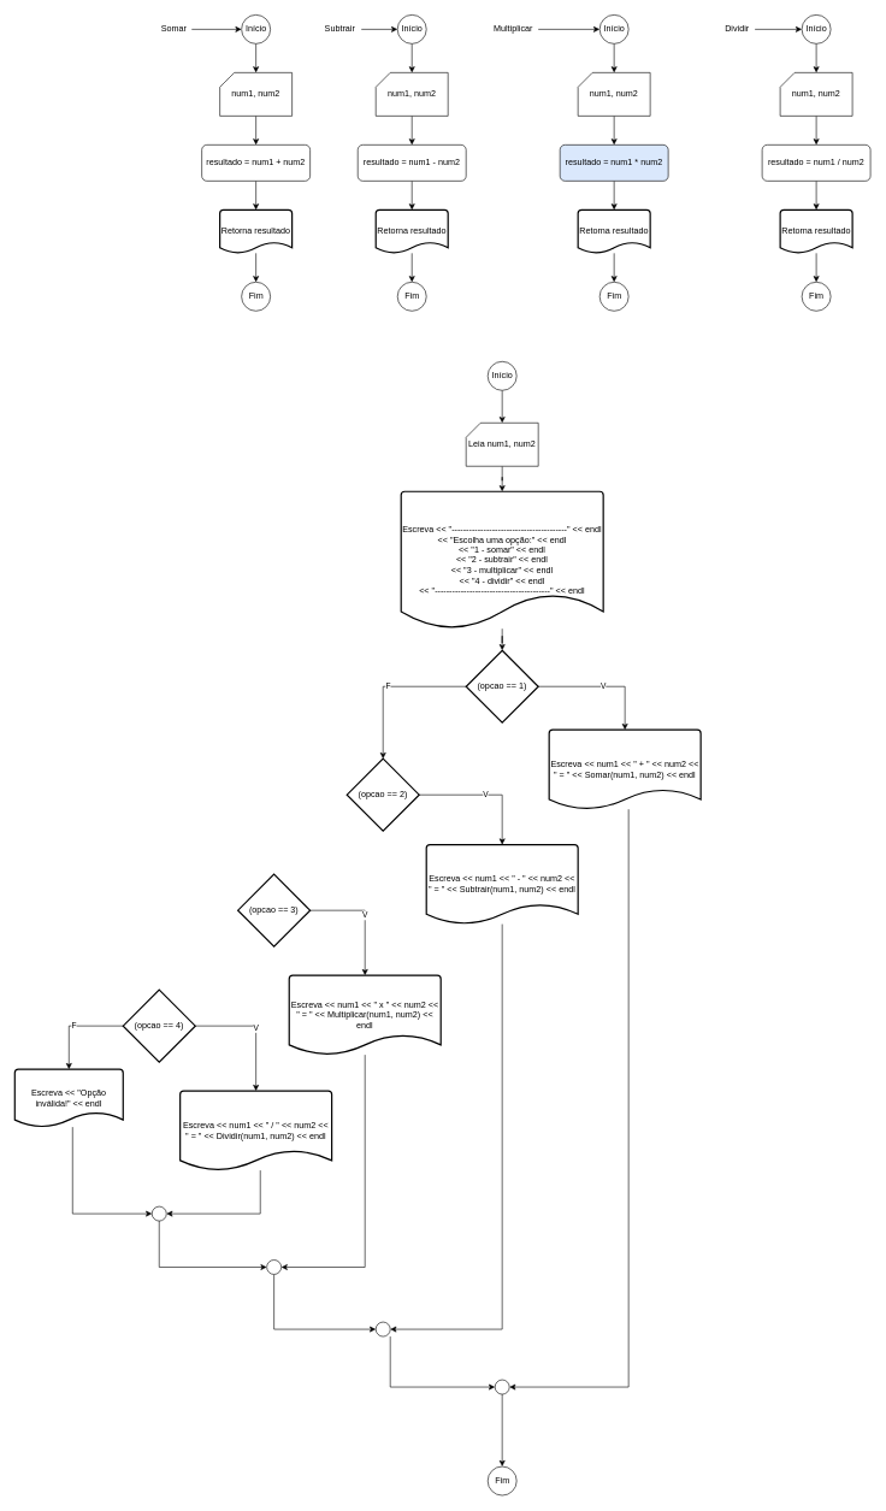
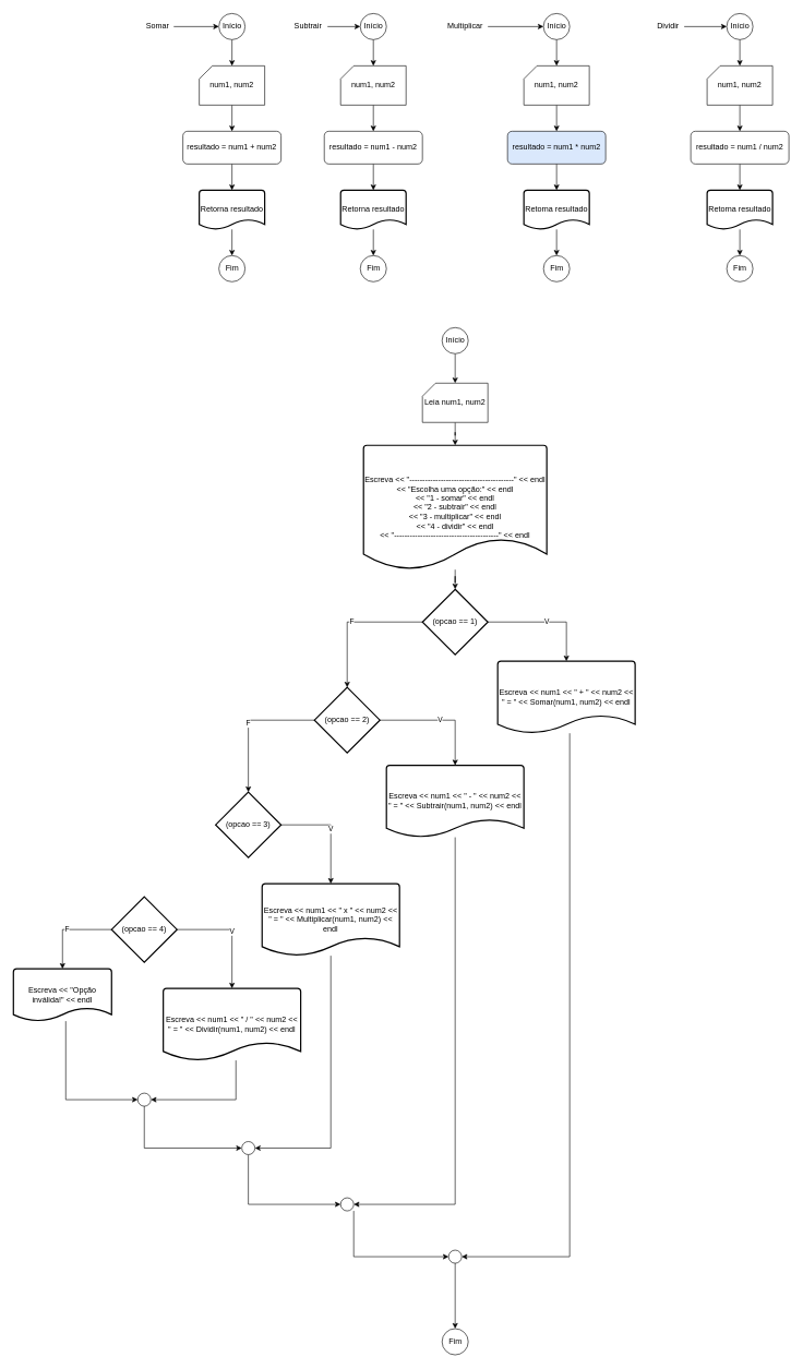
+ <mxCell id="58" value="F" style="edgeStyle=orthogonalEdgeStyle;rounded=0;orthogonalLoop=1;jettySize=auto;html=1;entryX=0.5;entryY=0;entryDx=0;entryDy=0;entryPerimeter=0;" edge="1" parent="1" source="59" target="63"><mxGeometry relative="1" as="geometry" /></mxCell>
